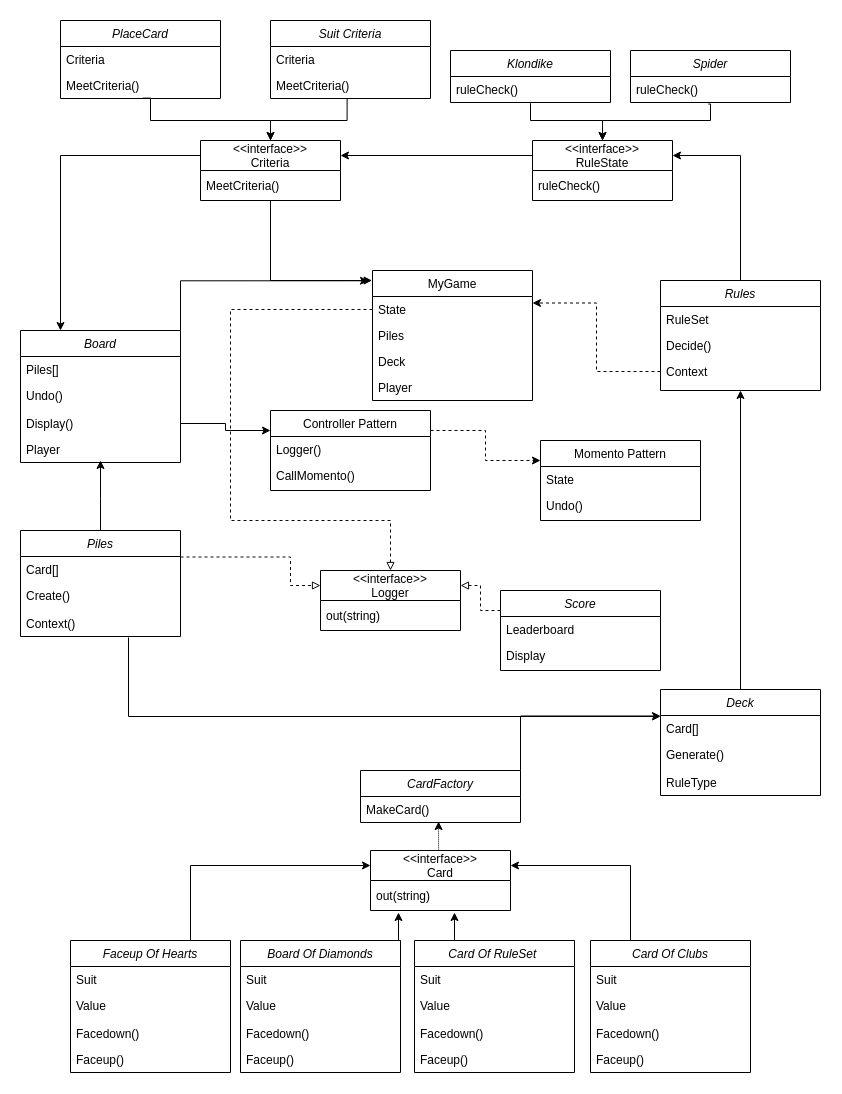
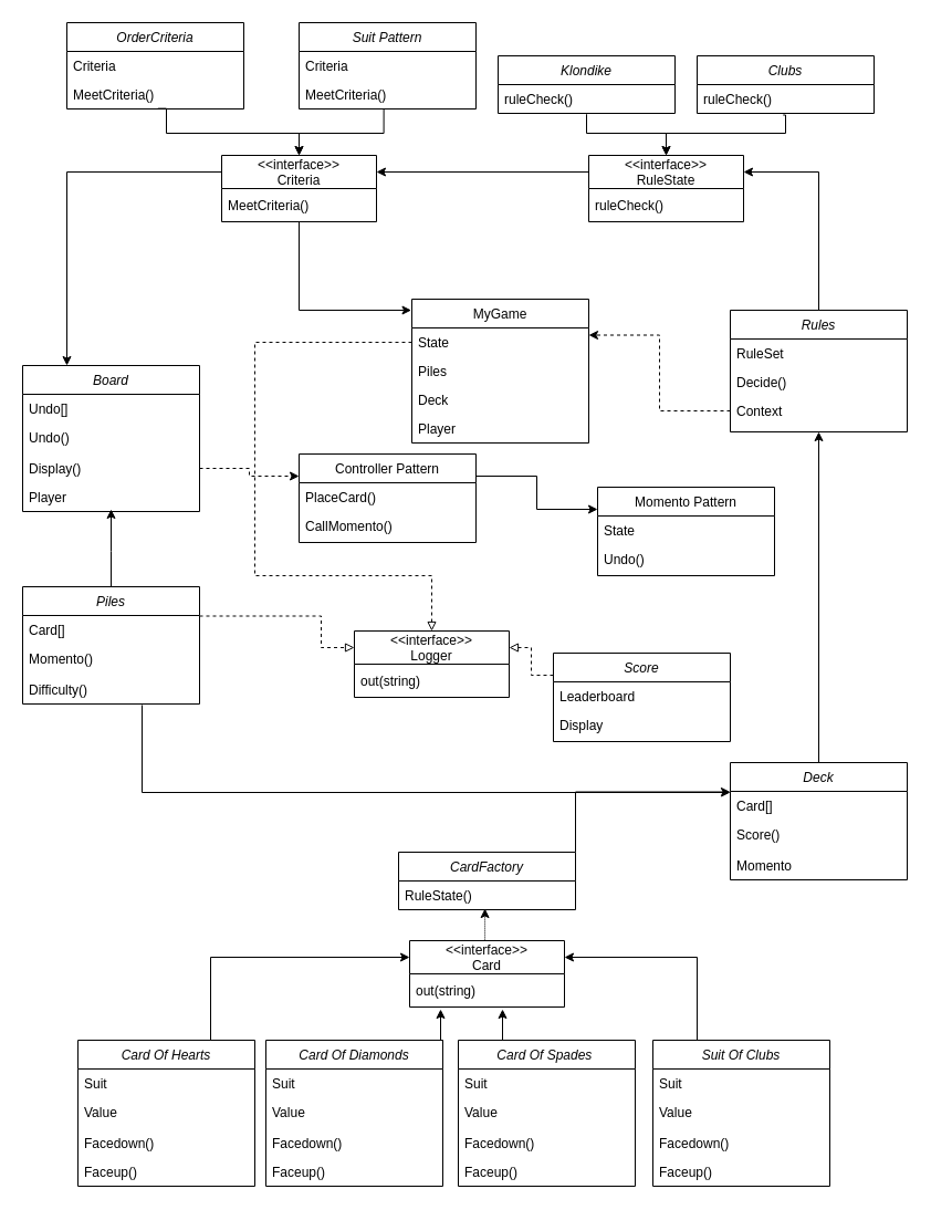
- <mxCell id="82" value="PlaceCard" style="swimlane;fontStyle=2;align=center;verticalAlign=top;childLayout=stackLayout;horizontal=1;startSize=26;horizontalStack=0;resizeParent=1;resizeLast=0;collapsible=1;marginBottom=0;rounded=0;shadow=0;strokeWidth=1;" vertex="1" parent="1"><mxGeometry x="60" y="20" width="160" height="78" as="geometry"><mxRectangle x="230" y="140" width="160" height="26" as="alternateBounds" /></mxGeometry></mxCell>
+ <mxCell id="82" value="OrderCriteria" style="swimlane;fontStyle=2;align=center;verticalAlign=top;childLayout=stackLayout;horizontal=1;startSize=26;horizontalStack=0;resizeParent=1;resizeLast=0;collapsible=1;marginBottom=0;rounded=0;shadow=0;strokeWidth=1;" vertex="1" parent="1"><mxGeometry x="60" y="20" width="160" height="78" as="geometry"><mxRectangle x="230" y="140" width="160" height="26" as="alternateBounds" /></mxGeometry></mxCell>
- <mxCell id="86" value="Suit Criteria" style="swimlane;fontStyle=2;align=center;verticalAlign=top;childLayout=stackLayout;horizontal=1;startSize=26;horizontalStack=0;resizeParent=1;resizeLast=0;collapsible=1;marginBottom=0;rounded=0;shadow=0;strokeWidth=1;" vertex="1" parent="1"><mxGeometry x="270" y="20" width="160" height="78" as="geometry"><mxRectangle x="230" y="140" width="160" height="26" as="alternateBounds" /></mxGeometry></mxCell>
+ <mxCell id="86" value="Suit Pattern" style="swimlane;fontStyle=2;align=center;verticalAlign=top;childLayout=stackLayout;horizontal=1;startSize=26;horizontalStack=0;resizeParent=1;resizeLast=0;collapsible=1;marginBottom=0;rounded=0;shadow=0;strokeWidth=1;" vertex="1" parent="1"><mxGeometry x="270" y="20" width="160" height="78" as="geometry"><mxRectangle x="230" y="140" width="160" height="26" as="alternateBounds" /></mxGeometry></mxCell>
- <mxCell id="74" value="Spider" style="swimlane;fontStyle=2;align=center;verticalAlign=top;childLayout=stackLayout;horizontal=1;startSize=26;horizontalStack=0;resizeParent=1;resizeLast=0;collapsible=1;marginBottom=0;rounded=0;shadow=0;strokeWidth=1;" vertex="1" parent="1"><mxGeometry x="630" y="50" width="160" height="52" as="geometry"><mxRectangle x="230" y="140" width="160" height="26" as="alternateBounds" /></mxGeometry></mxCell>
+ <mxCell id="74" value="Clubs" style="swimlane;fontStyle=2;align=center;verticalAlign=top;childLayout=stackLayout;horizontal=1;startSize=26;horizontalStack=0;resizeParent=1;resizeLast=0;collapsible=1;marginBottom=0;rounded=0;shadow=0;strokeWidth=1;" vertex="1" parent="1"><mxGeometry x="630" y="50" width="160" height="52" as="geometry"><mxRectangle x="230" y="140" width="160" height="26" as="alternateBounds" /></mxGeometry></mxCell>
- <mxCell id="23" style="edgeStyle=orthogonalEdgeStyle;rounded=0;orthogonalLoop=1;jettySize=auto;html=1;exitX=1;exitY=0;exitDx=0;exitDy=0;entryX=-0.025;entryY=0.079;entryDx=0;entryDy=0;entryPerimeter=0;" edge="1" parent="1" source="24" target="2"><mxGeometry relative="1" as="geometry"><Array as="points"><mxPoint x="180" y="280" /></Array></mxGeometry></mxCell>
- <mxCell id="25" value="Piles[]" style="text;align=left;verticalAlign=top;spacingLeft=4;spacingRight=4;overflow=hidden;rotatable=0;points=[[0,0.5],[1,0.5]];portConstraint=eastwest;" vertex="1" parent="24"><mxGeometry y="26" width="160" height="26" as="geometry" /></mxCell>
+ <mxCell id="25" value="Undo[]" style="text;align=left;verticalAlign=top;spacingLeft=4;spacingRight=4;overflow=hidden;rotatable=0;points=[[0,0.5],[1,0.5]];portConstraint=eastwest;" vertex="1" parent="24"><mxGeometry y="26" width="160" height="26" as="geometry" /></mxCell>
- <mxCell id="96" style="edgeStyle=orthogonalEdgeStyle;rounded=0;orthogonalLoop=1;jettySize=auto;html=1;exitX=1;exitY=0.5;exitDx=0;exitDy=0;entryX=0;entryY=0.25;entryDx=0;entryDy=0;strokeColor=default;" edge="1" parent="1" source="27" target="93"><mxGeometry relative="1" as="geometry" /></mxCell>
+ <mxCell id="96" style="edgeStyle=orthogonalEdgeStyle;rounded=0;orthogonalLoop=1;jettySize=auto;html=1;exitX=1;exitY=0.5;exitDx=0;exitDy=0;entryX=0;entryY=0.25;entryDx=0;entryDy=0;strokeColor=default;dashed=1;" edge="1" parent="1" source="27" target="93"><mxGeometry relative="1" as="geometry" /></mxCell>
- <mxCell id="92" style="edgeStyle=orthogonalEdgeStyle;rounded=0;orthogonalLoop=1;jettySize=auto;html=1;exitX=1;exitY=0.25;exitDx=0;exitDy=0;entryX=0;entryY=0.25;entryDx=0;entryDy=0;strokeColor=default;dashed=1;" edge="1" parent="1" source="93" target="89"><mxGeometry relative="1" as="geometry" /></mxCell>
+ <mxCell id="92" style="edgeStyle=orthogonalEdgeStyle;rounded=0;orthogonalLoop=1;jettySize=auto;html=1;exitX=1;exitY=0.25;exitDx=0;exitDy=0;entryX=0;entryY=0.25;entryDx=0;entryDy=0;strokeColor=default;" edge="1" parent="1" source="93" target="89"><mxGeometry relative="1" as="geometry" /></mxCell>
- <mxCell id="94" value="Logger()" style="text;align=left;verticalAlign=top;spacingLeft=4;spacingRight=4;overflow=hidden;rotatable=0;points=[[0,0.5],[1,0.5]];portConstraint=eastwest;" vertex="1" parent="93"><mxGeometry y="26" width="160" height="26" as="geometry" /></mxCell>
+ <mxCell id="94" value="PlaceCard()" style="text;align=left;verticalAlign=top;spacingLeft=4;spacingRight=4;overflow=hidden;rotatable=0;points=[[0,0.5],[1,0.5]];portConstraint=eastwest;" vertex="1" parent="93"><mxGeometry y="26" width="160" height="26" as="geometry" /></mxCell>
- <mxCell id="21" value="Create()" style="text;align=left;verticalAlign=top;spacingLeft=4;spacingRight=4;overflow=hidden;rotatable=0;points=[[0,0.5],[1,0.5]];portConstraint=eastwest;rounded=0;shadow=0;html=0;" vertex="1" parent="19"><mxGeometry y="52" width="160" height="28" as="geometry" /></mxCell>
+ <mxCell id="21" value="Momento()" style="text;align=left;verticalAlign=top;spacingLeft=4;spacingRight=4;overflow=hidden;rotatable=0;points=[[0,0.5],[1,0.5]];portConstraint=eastwest;rounded=0;shadow=0;html=0;" vertex="1" parent="19"><mxGeometry y="52" width="160" height="28" as="geometry" /></mxCell>
- <mxCell id="22" value="Context()" style="text;align=left;verticalAlign=top;spacingLeft=4;spacingRight=4;overflow=hidden;rotatable=0;points=[[0,0.5],[1,0.5]];portConstraint=eastwest;rounded=0;shadow=0;html=0;" vertex="1" parent="19"><mxGeometry y="80" width="160" height="26" as="geometry" /></mxCell>
+ <mxCell id="22" value="Difficulty()" style="text;align=left;verticalAlign=top;spacingLeft=4;spacingRight=4;overflow=hidden;rotatable=0;points=[[0,0.5],[1,0.5]];portConstraint=eastwest;rounded=0;shadow=0;html=0;" vertex="1" parent="19"><mxGeometry y="80" width="160" height="26" as="geometry" /></mxCell>
- <mxCell id="16" value="Generate()" style="text;align=left;verticalAlign=top;spacingLeft=4;spacingRight=4;overflow=hidden;rotatable=0;points=[[0,0.5],[1,0.5]];portConstraint=eastwest;rounded=0;shadow=0;html=0;" vertex="1" parent="14"><mxGeometry y="52" width="160" height="28" as="geometry" /></mxCell>
+ <mxCell id="16" value="Score()" style="text;align=left;verticalAlign=top;spacingLeft=4;spacingRight=4;overflow=hidden;rotatable=0;points=[[0,0.5],[1,0.5]];portConstraint=eastwest;rounded=0;shadow=0;html=0;" vertex="1" parent="14"><mxGeometry y="52" width="160" height="28" as="geometry" /></mxCell>
- <mxCell id="17" value="RuleType" style="text;align=left;verticalAlign=top;spacingLeft=4;spacingRight=4;overflow=hidden;rotatable=0;points=[[0,0.5],[1,0.5]];portConstraint=eastwest;rounded=0;shadow=0;html=0;" vertex="1" parent="14"><mxGeometry y="80" width="160" height="26" as="geometry" /></mxCell>
+ <mxCell id="17" value="Momento" style="text;align=left;verticalAlign=top;spacingLeft=4;spacingRight=4;overflow=hidden;rotatable=0;points=[[0,0.5],[1,0.5]];portConstraint=eastwest;rounded=0;shadow=0;html=0;" vertex="1" parent="14"><mxGeometry y="80" width="160" height="26" as="geometry" /></mxCell>
- <mxCell id="39" value="MakeCard()" style="text;align=left;verticalAlign=top;spacingLeft=4;spacingRight=4;overflow=hidden;rotatable=0;points=[[0,0.5],[1,0.5]];portConstraint=eastwest;" vertex="1" parent="38"><mxGeometry y="26" width="160" height="26" as="geometry" /></mxCell>
+ <mxCell id="39" value="RuleState()" style="text;align=left;verticalAlign=top;spacingLeft=4;spacingRight=4;overflow=hidden;rotatable=0;points=[[0,0.5],[1,0.5]];portConstraint=eastwest;" vertex="1" parent="38"><mxGeometry y="26" width="160" height="26" as="geometry" /></mxCell>
- <mxCell id="44" value="Faceup Of Hearts" style="swimlane;fontStyle=2;align=center;verticalAlign=top;childLayout=stackLayout;horizontal=1;startSize=26;horizontalStack=0;resizeParent=1;resizeLast=0;collapsible=1;marginBottom=0;rounded=0;shadow=0;strokeWidth=1;" vertex="1" parent="1"><mxGeometry x="70" y="940" width="160" height="132" as="geometry"><mxRectangle x="230" y="140" width="160" height="26" as="alternateBounds" /></mxGeometry></mxCell>
+ <mxCell id="44" value="Card Of Hearts" style="swimlane;fontStyle=2;align=center;verticalAlign=top;childLayout=stackLayout;horizontal=1;startSize=26;horizontalStack=0;resizeParent=1;resizeLast=0;collapsible=1;marginBottom=0;rounded=0;shadow=0;strokeWidth=1;" vertex="1" parent="1"><mxGeometry x="70" y="940" width="160" height="132" as="geometry"><mxRectangle x="230" y="140" width="160" height="26" as="alternateBounds" /></mxGeometry></mxCell>
- <mxCell id="56" value="Board Of Diamonds" style="swimlane;fontStyle=2;align=center;verticalAlign=top;childLayout=stackLayout;horizontal=1;startSize=26;horizontalStack=0;resizeParent=1;resizeLast=0;collapsible=1;marginBottom=0;rounded=0;shadow=0;strokeWidth=1;" vertex="1" parent="1"><mxGeometry x="240" y="940" width="160" height="132" as="geometry"><mxRectangle x="230" y="140" width="160" height="26" as="alternateBounds" /></mxGeometry></mxCell>
+ <mxCell id="56" value="Card Of Diamonds" style="swimlane;fontStyle=2;align=center;verticalAlign=top;childLayout=stackLayout;horizontal=1;startSize=26;horizontalStack=0;resizeParent=1;resizeLast=0;collapsible=1;marginBottom=0;rounded=0;shadow=0;strokeWidth=1;" vertex="1" parent="1"><mxGeometry x="240" y="940" width="160" height="132" as="geometry"><mxRectangle x="230" y="140" width="160" height="26" as="alternateBounds" /></mxGeometry></mxCell>
- <mxCell id="50" value="Card Of RuleSet " style="swimlane;fontStyle=2;align=center;verticalAlign=top;childLayout=stackLayout;horizontal=1;startSize=26;horizontalStack=0;resizeParent=1;resizeLast=0;collapsible=1;marginBottom=0;rounded=0;shadow=0;strokeWidth=1;" vertex="1" parent="1"><mxGeometry x="414" y="940" width="160" height="132" as="geometry"><mxRectangle x="230" y="140" width="160" height="26" as="alternateBounds" /></mxGeometry></mxCell>
+ <mxCell id="50" value="Card Of Spades " style="swimlane;fontStyle=2;align=center;verticalAlign=top;childLayout=stackLayout;horizontal=1;startSize=26;horizontalStack=0;resizeParent=1;resizeLast=0;collapsible=1;marginBottom=0;rounded=0;shadow=0;strokeWidth=1;" vertex="1" parent="1"><mxGeometry x="414" y="940" width="160" height="132" as="geometry"><mxRectangle x="230" y="140" width="160" height="26" as="alternateBounds" /></mxGeometry></mxCell>
- <mxCell id="62" value="Card Of Clubs" style="swimlane;fontStyle=2;align=center;verticalAlign=top;childLayout=stackLayout;horizontal=1;startSize=26;horizontalStack=0;resizeParent=1;resizeLast=0;collapsible=1;marginBottom=0;rounded=0;shadow=0;strokeWidth=1;" vertex="1" parent="1"><mxGeometry x="590" y="940" width="160" height="132" as="geometry"><mxRectangle x="230" y="140" width="160" height="26" as="alternateBounds" /></mxGeometry></mxCell>
+ <mxCell id="62" value="Suit Of Clubs" style="swimlane;fontStyle=2;align=center;verticalAlign=top;childLayout=stackLayout;horizontal=1;startSize=26;horizontalStack=0;resizeParent=1;resizeLast=0;collapsible=1;marginBottom=0;rounded=0;shadow=0;strokeWidth=1;" vertex="1" parent="1"><mxGeometry x="590" y="940" width="160" height="132" as="geometry"><mxRectangle x="230" y="140" width="160" height="26" as="alternateBounds" /></mxGeometry></mxCell>
